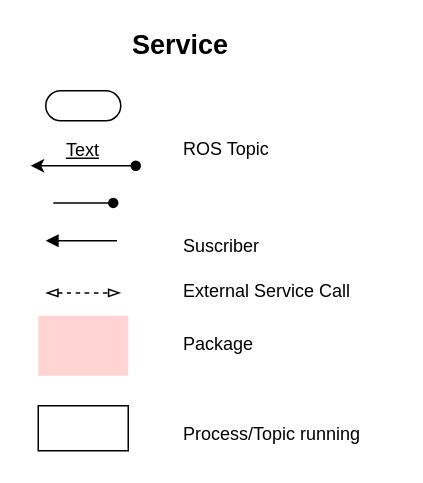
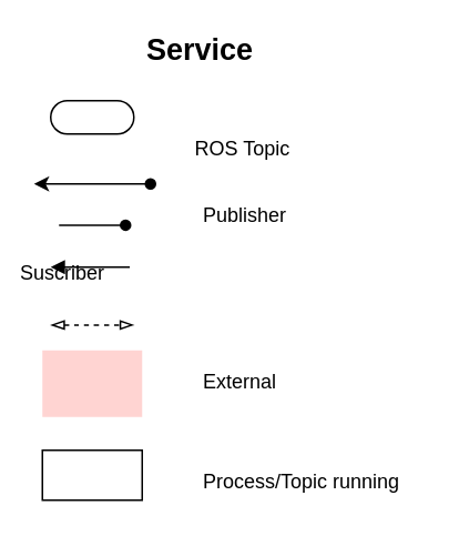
- <mxCell id="4" value="&lt;u&gt;Text&lt;/u&gt;" style="text;html=1;strokeColor=none;fillColor=none;align=center;verticalAlign=middle;whiteSpace=wrap;rounded=0;" parent="1" vertex="1"><mxGeometry x="35" y="90" width="40" height="20" as="geometry" /></mxCell>
- <mxCell id="5" value="ROS Topic" style="text;html=1;" parent="1" vertex="1"><mxGeometry x="120" y="85" width="80" height="30" as="geometry" /></mxCell>
+ <mxCell id="5" value="ROS Topic" style="text;html=1;" parent="1" vertex="1"><mxGeometry x="115" y="75" width="80" height="30" as="geometry" /></mxCell>
+ <mxCell id="8" value="Publisher" style="text;html=1;" parent="1" vertex="1"><mxGeometry x="120" y="115" width="80" height="30" as="geometry" /></mxCell>
- <mxCell id="10" value="Suscriber" style="text;html=1;" parent="1" vertex="1"><mxGeometry x="120" y="150" width="80" height="30" as="geometry" /></mxCell>
+ <mxCell id="10" value="Suscriber" style="text;html=1;" parent="1" vertex="1"><mxGeometry x="10" y="150" width="80" height="30" as="geometry" /></mxCell>
- <mxCell id="12" value="External Service Call" style="text;html=1;" parent="1" vertex="1"><mxGeometry x="120" y="180" width="120" height="30" as="geometry" /></mxCell>
- <mxCell id="14" value="Package" style="text;html=1;" vertex="1" parent="1"><mxGeometry x="120" y="215" width="120" height="30" as="geometry" /></mxCell>
+ <mxCell id="14" value="External" style="text;html=1;" vertex="1" parent="1"><mxGeometry x="120" y="215" width="120" height="30" as="geometry" /></mxCell>
